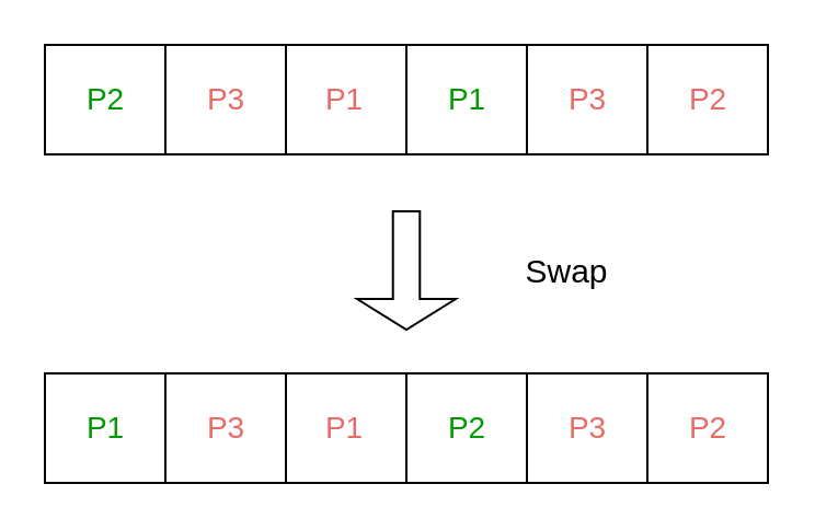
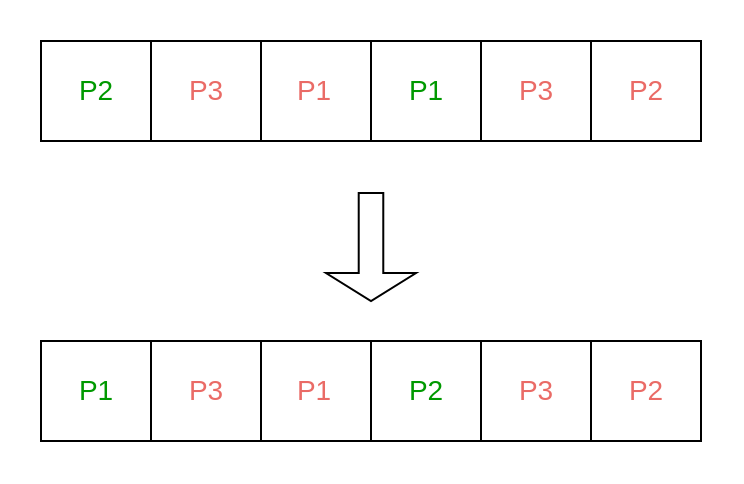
- <mxCell id="12" value="&lt;font style=&quot;font-size: 15px;&quot;&gt;Swap&lt;/font&gt;" style="text;html=1;strokeColor=none;fillColor=none;align=center;verticalAlign=middle;whiteSpace=wrap;rounded=0;" parent="1" vertex="1"><mxGeometry x="207.5" y="108" width="100.5" height="30" as="geometry" /></mxCell>
